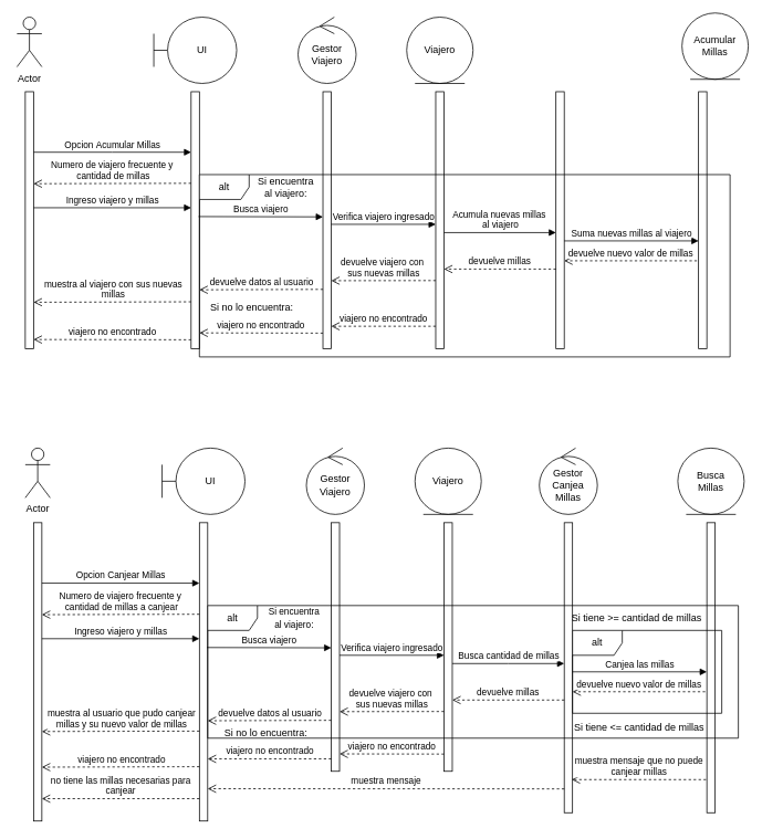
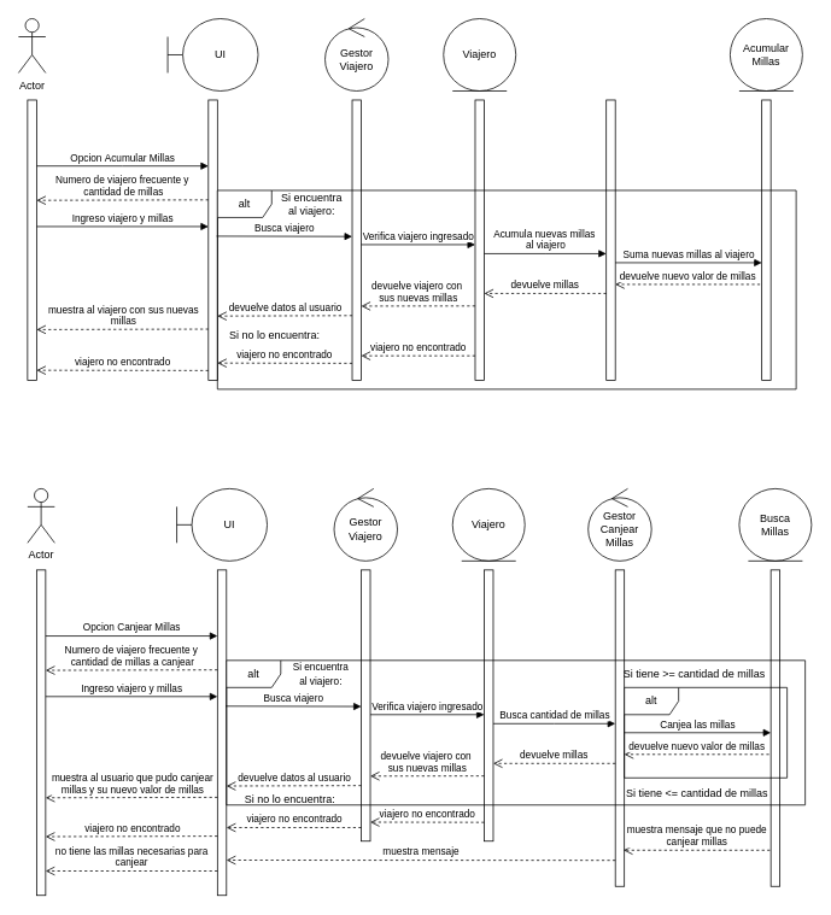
- <mxCell id="7" value="Acumular Millas" style="ellipse;shape=umlEntity;whiteSpace=wrap;html=1;" vertex="1" parent="1"><mxGeometry x="822" y="15" width="80" height="80" as="geometry" /></mxCell>
+ <mxCell id="7" value="Acumular Millas" style="ellipse;shape=umlEntity;whiteSpace=wrap;html=1;" vertex="1" parent="1"><mxGeometry x="807" y="20" width="80" height="80" as="geometry" /></mxCell>
- <mxCell id="30" value="Gestor Canjea Millas" style="ellipse;shape=umlControl;whiteSpace=wrap;html=1;" vertex="1" parent="1"><mxGeometry x="650" y="540" width="70" height="80" as="geometry" /></mxCell>
+ <mxCell id="30" value="Gestor Canjear Millas" style="ellipse;shape=umlControl;whiteSpace=wrap;html=1;" vertex="1" parent="1"><mxGeometry x="650" y="540" width="70" height="80" as="geometry" /></mxCell>
